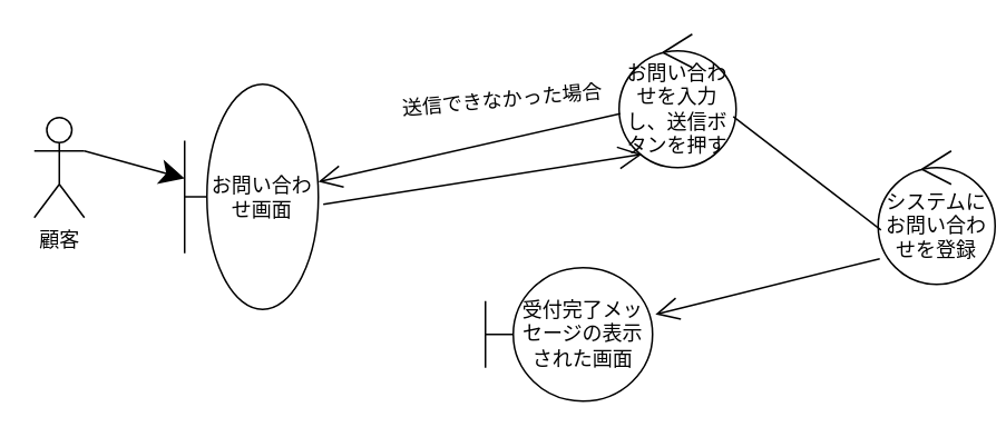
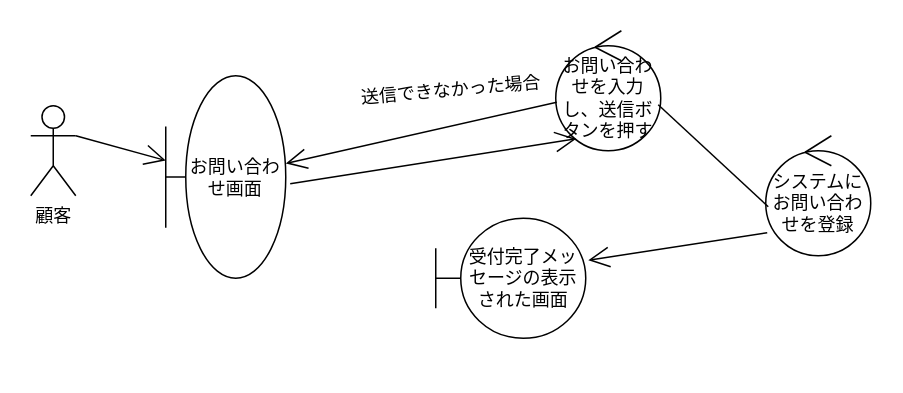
- <mxCell id="3" value="" style="endArrow=classic;endFill=1;endSize=12;html=1;rounded=0;exitX=1;exitY=0.333;exitDx=0;exitDy=0;exitPerimeter=0;" edge="1" parent="1" source="2" target="4"><mxGeometry width="160" relative="1" as="geometry"><mxPoint x="270" y="160" as="sourcePoint" /><mxPoint x="160" y="90" as="targetPoint" /></mxGeometry></mxCell>
+ <mxCell id="3" value="" style="endArrow=open;endFill=1;endSize=12;html=1;rounded=0;exitX=1;exitY=0.333;exitDx=0;exitDy=0;exitPerimeter=0;" edge="1" parent="1" source="2" target="4"><mxGeometry width="160" relative="1" as="geometry"><mxPoint x="270" y="160" as="sourcePoint" /><mxPoint x="160" y="90" as="targetPoint" /></mxGeometry></mxCell>
- <mxCell id="9" value="システムにお問い合わせを登録" style="ellipse;shape=umlControl;whiteSpace=wrap;html=1;" vertex="1" parent="1"><mxGeometry x="525" y="90" width="70" height="80" as="geometry" /></mxCell>
+ <mxCell id="9" value="システムにお問い合わせを登録" style="ellipse;shape=umlControl;whiteSpace=wrap;html=1;" vertex="1" parent="1"><mxGeometry x="510" y="90" width="70" height="80" as="geometry" /></mxCell>
- <mxCell id="11" value="受付完了メッセージの表示された画面" style="shape=umlBoundary;whiteSpace=wrap;html=1;" vertex="1" parent="1"><mxGeometry x="290" y="160" width="100" height="80" as="geometry" /></mxCell>
+ <mxCell id="11" value="受付完了メッセージの表示された画面" style="shape=umlBoundary;whiteSpace=wrap;html=1;" vertex="1" parent="1"><mxGeometry x="290" y="145" width="100" height="80" as="geometry" /></mxCell>
